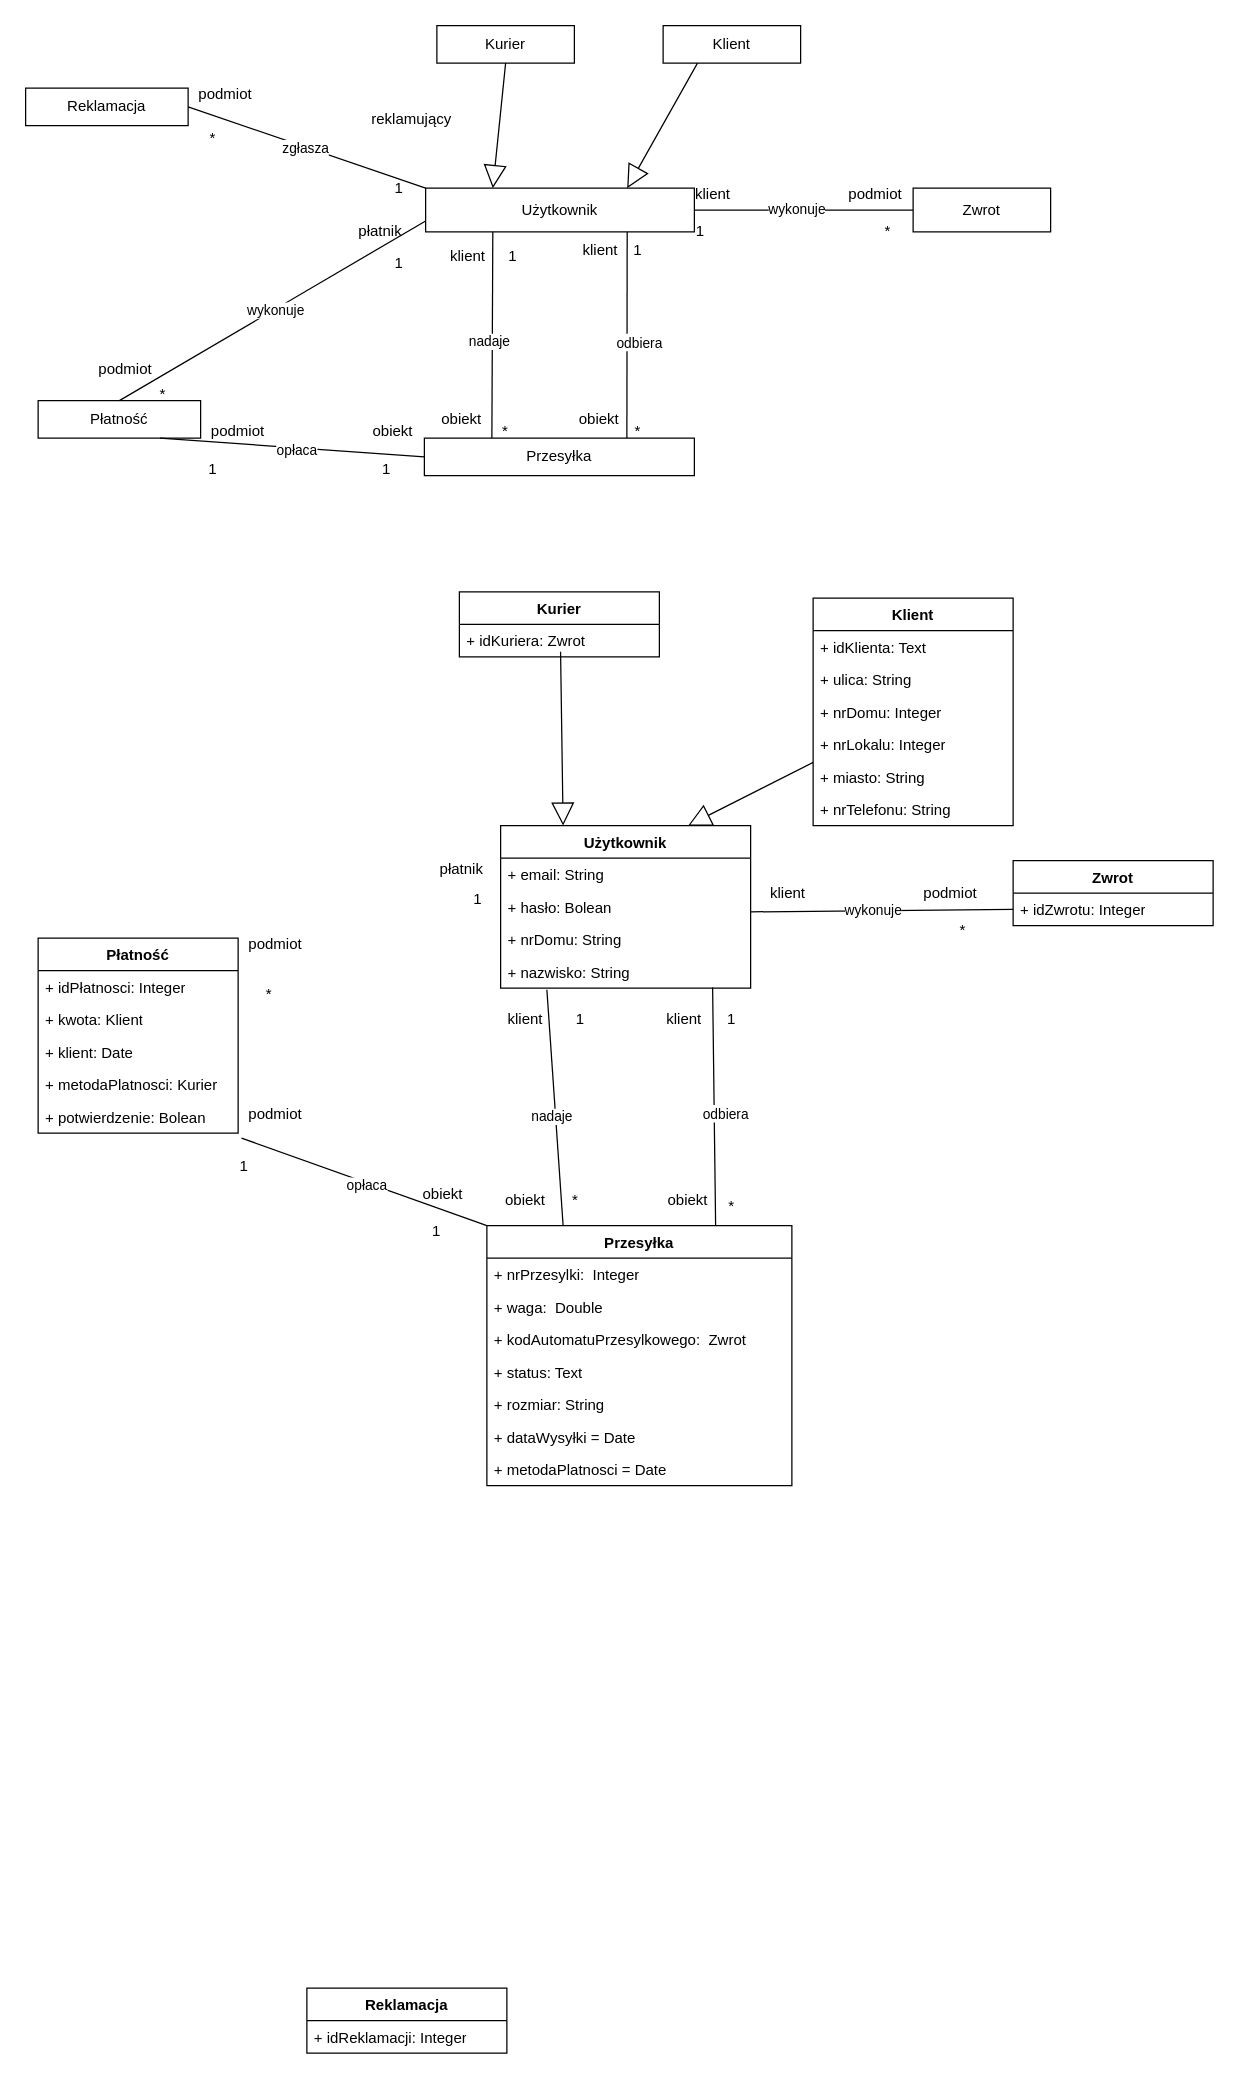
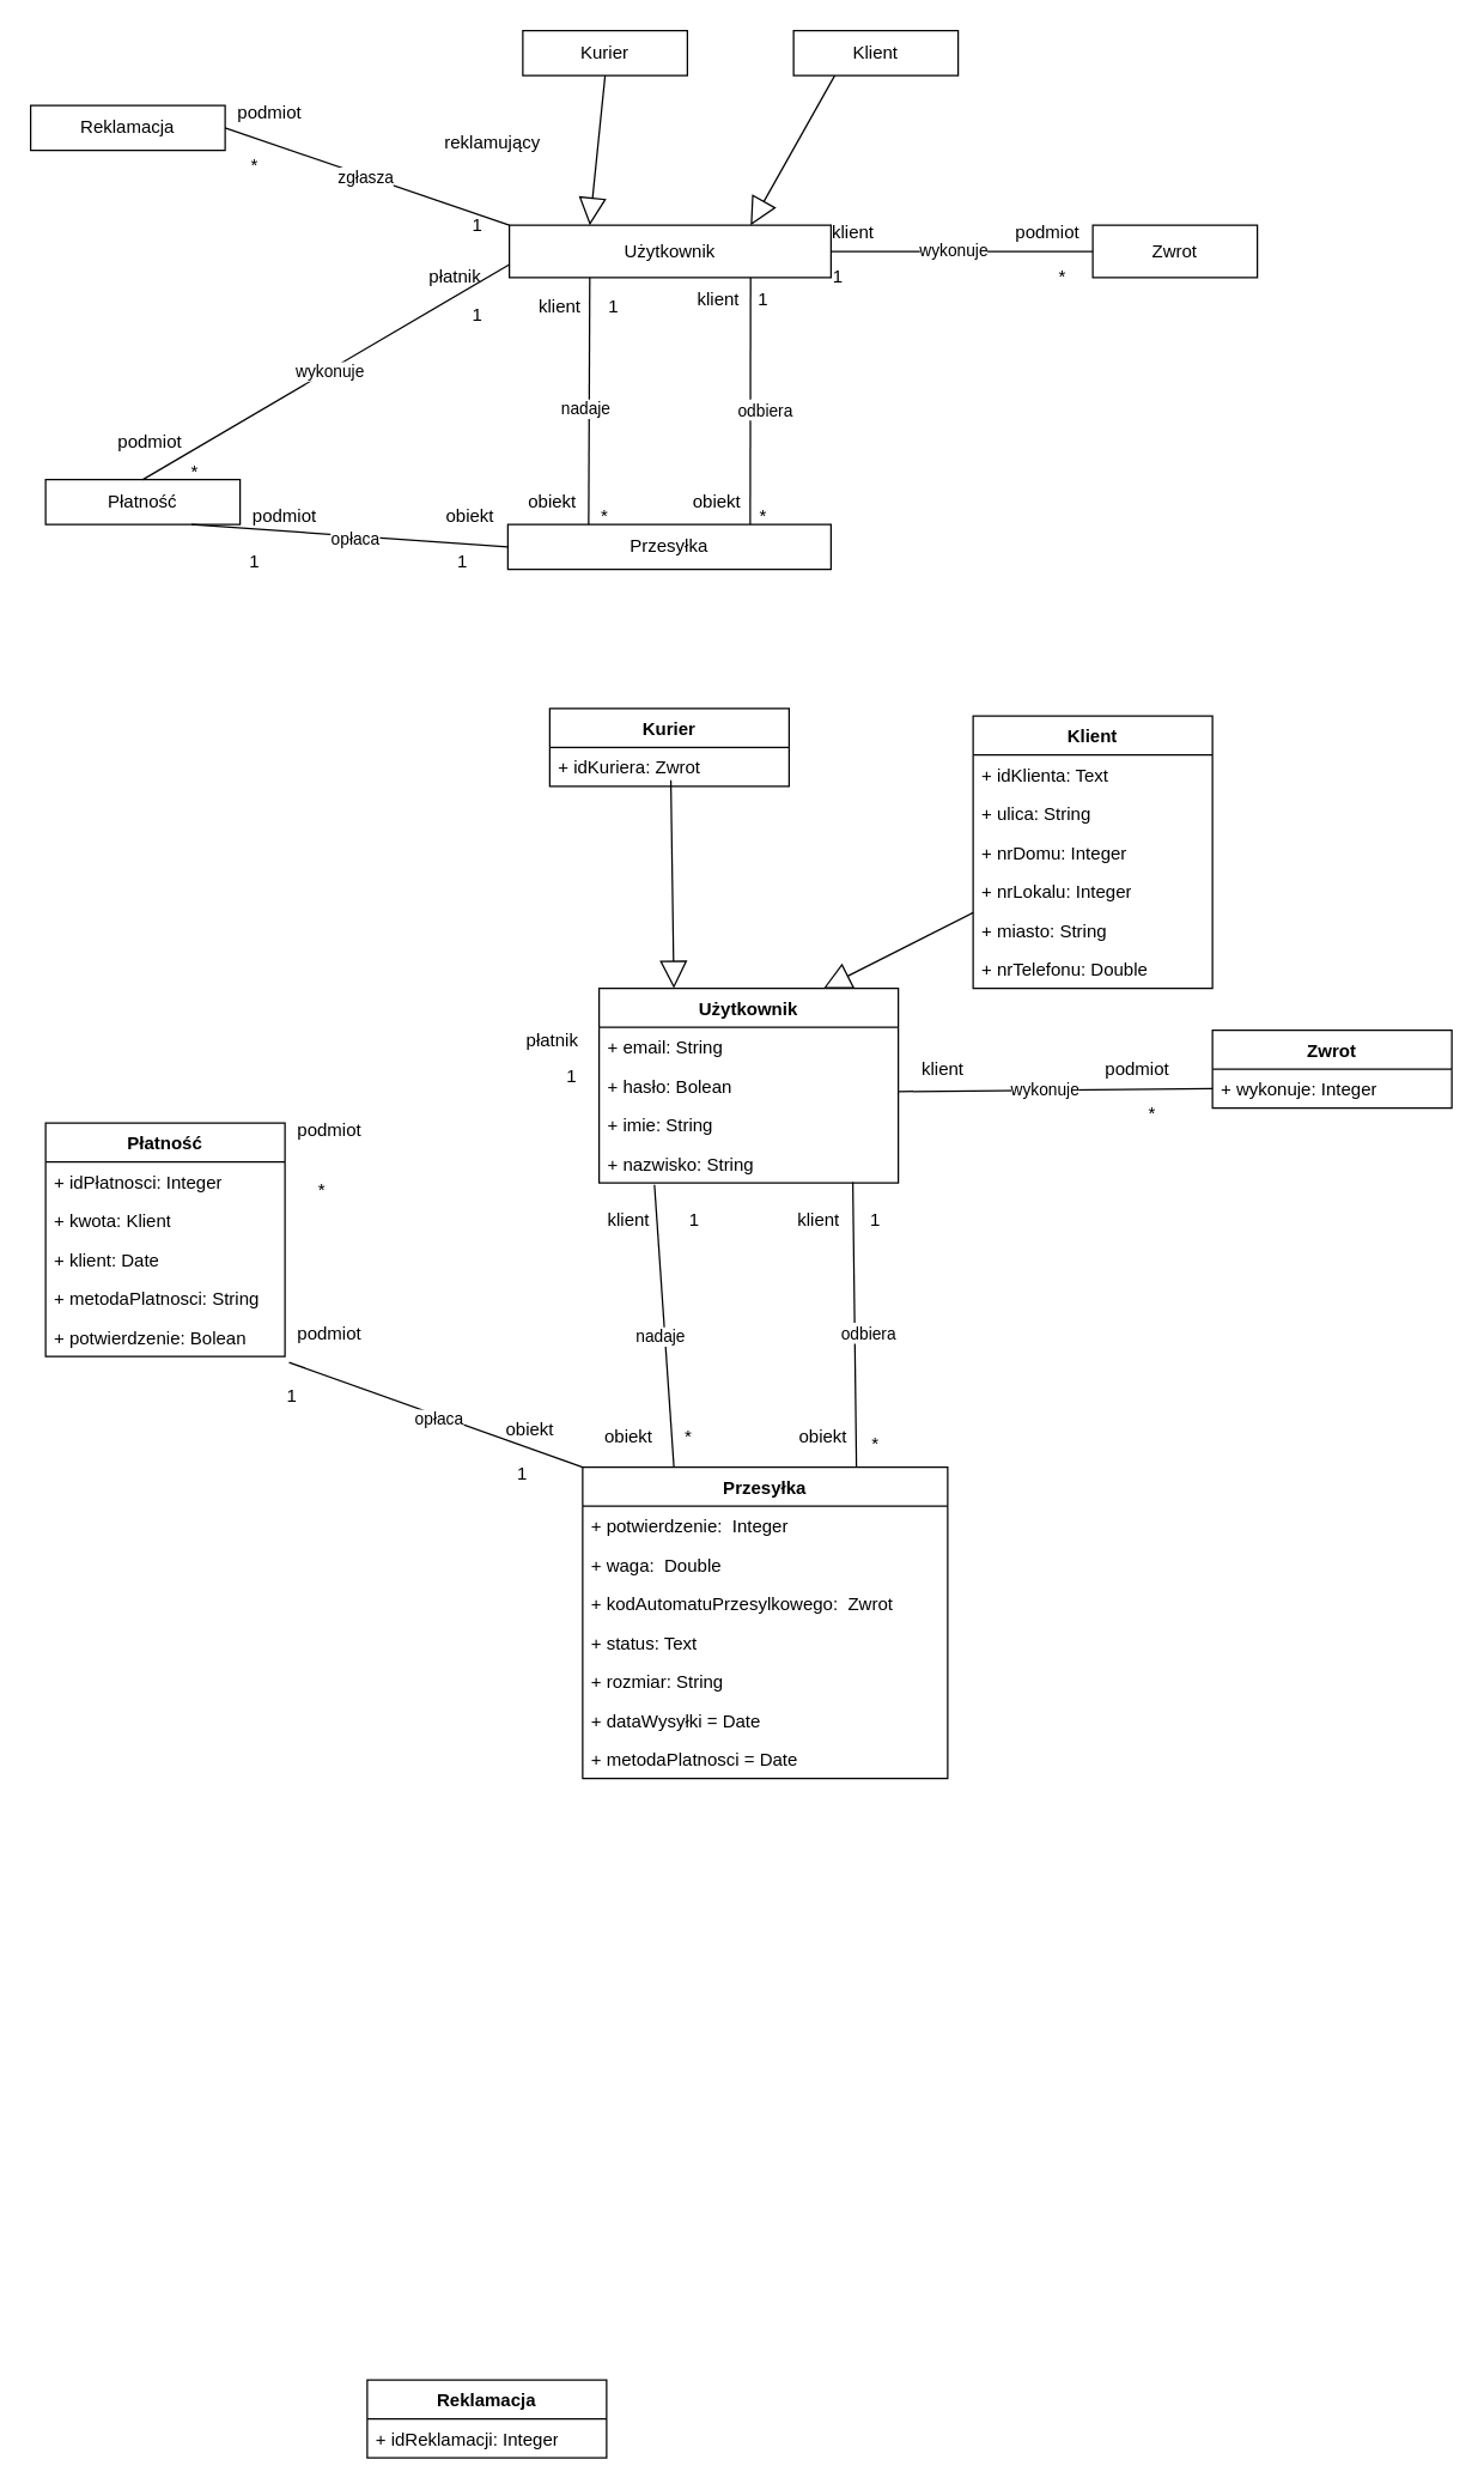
- <mxCell id="72" value="+ nrTelefonu: String" style="text;strokeColor=none;fillColor=none;align=left;verticalAlign=top;spacingLeft=4;spacingRight=4;overflow=hidden;rotatable=0;points=[[0,0.5],[1,0.5]];portConstraint=eastwest;whiteSpace=wrap;html=1;" vertex="1" parent="66"><mxGeometry y="156" width="160" height="26" as="geometry" /></mxCell>
+ <mxCell id="72" value="+ nrTelefonu: Double" style="text;strokeColor=none;fillColor=none;align=left;verticalAlign=top;spacingLeft=4;spacingRight=4;overflow=hidden;rotatable=0;points=[[0,0.5],[1,0.5]];portConstraint=eastwest;whiteSpace=wrap;html=1;" vertex="1" parent="66"><mxGeometry y="156" width="160" height="26" as="geometry" /></mxCell>
- <mxCell id="81" value="+ idZwrotu: Integer" style="text;strokeColor=none;fillColor=none;align=left;verticalAlign=top;spacingLeft=4;spacingRight=4;overflow=hidden;rotatable=0;points=[[0,0.5],[1,0.5]];portConstraint=eastwest;whiteSpace=wrap;html=1;" vertex="1" parent="80"><mxGeometry y="26" width="160" height="26" as="geometry" /></mxCell>
+ <mxCell id="81" value="+ wykonuje: Integer" style="text;strokeColor=none;fillColor=none;align=left;verticalAlign=top;spacingLeft=4;spacingRight=4;overflow=hidden;rotatable=0;points=[[0,0.5],[1,0.5]];portConstraint=eastwest;whiteSpace=wrap;html=1;" vertex="1" parent="80"><mxGeometry y="26" width="160" height="26" as="geometry" /></mxCell>
- <mxCell id="76" value="+ nrDomu: String" style="text;strokeColor=none;fillColor=none;align=left;verticalAlign=top;spacingLeft=4;spacingRight=4;overflow=hidden;rotatable=0;points=[[0,0.5],[1,0.5]];portConstraint=eastwest;whiteSpace=wrap;html=1;" vertex="1" parent="73"><mxGeometry y="78" width="200" height="26" as="geometry" /></mxCell>
+ <mxCell id="76" value="+ imie: String" style="text;strokeColor=none;fillColor=none;align=left;verticalAlign=top;spacingLeft=4;spacingRight=4;overflow=hidden;rotatable=0;points=[[0,0.5],[1,0.5]];portConstraint=eastwest;whiteSpace=wrap;html=1;" vertex="1" parent="73"><mxGeometry y="78" width="200" height="26" as="geometry" /></mxCell>
- <mxCell id="62" value="+ metodaPlatnosci: Kurier" style="text;strokeColor=none;fillColor=none;align=left;verticalAlign=top;spacingLeft=4;spacingRight=4;overflow=hidden;rotatable=0;points=[[0,0.5],[1,0.5]];portConstraint=eastwest;whiteSpace=wrap;html=1;" vertex="1" parent="58"><mxGeometry y="104" width="160" height="26" as="geometry" /></mxCell>
+ <mxCell id="62" value="+ metodaPlatnosci: String" style="text;strokeColor=none;fillColor=none;align=left;verticalAlign=top;spacingLeft=4;spacingRight=4;overflow=hidden;rotatable=0;points=[[0,0.5],[1,0.5]];portConstraint=eastwest;whiteSpace=wrap;html=1;" vertex="1" parent="58"><mxGeometry y="104" width="160" height="26" as="geometry" /></mxCell>
- <mxCell id="49" value="+ nrPrzesylki:&amp;nbsp; Integer" style="text;strokeColor=none;fillColor=none;align=left;verticalAlign=top;spacingLeft=4;spacingRight=4;overflow=hidden;rotatable=0;points=[[0,0.5],[1,0.5]];portConstraint=eastwest;whiteSpace=wrap;html=1;" vertex="1" parent="48"><mxGeometry y="26" width="244" height="26" as="geometry" /></mxCell>
+ <mxCell id="49" value="+ potwierdzenie:&amp;nbsp; Integer" style="text;strokeColor=none;fillColor=none;align=left;verticalAlign=top;spacingLeft=4;spacingRight=4;overflow=hidden;rotatable=0;points=[[0,0.5],[1,0.5]];portConstraint=eastwest;whiteSpace=wrap;html=1;" vertex="1" parent="48"><mxGeometry y="26" width="244" height="26" as="geometry" /></mxCell>
